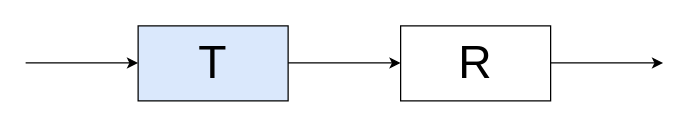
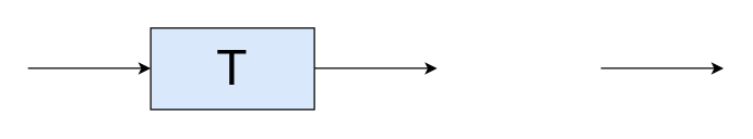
- <mxCell id="6" value="&lt;span style=&quot;font-size: 37px&quot;&gt;R&lt;/span&gt;" style="rounded=0;whiteSpace=wrap;html=1;" vertex="1" parent="2"><mxGeometry x="300" width="120" height="60" as="geometry" /></mxCell>
